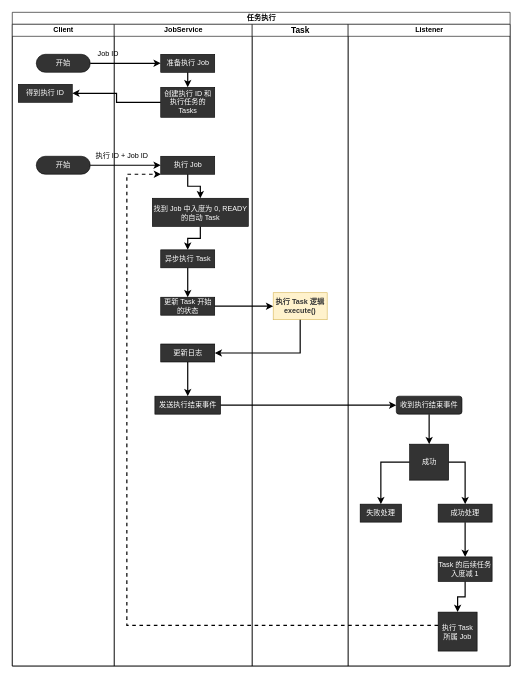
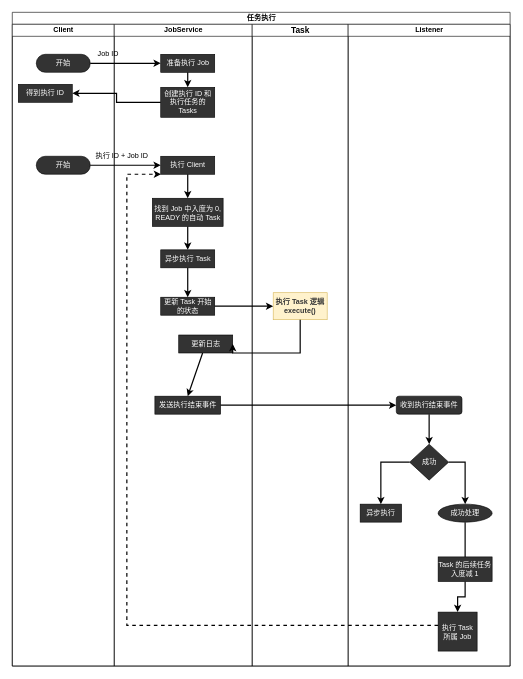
- <mxCell id="16" value="执行 Job" style="rounded=0;whiteSpace=wrap;html=1;fillColor=#333333;fontColor=#FFFFFF;" parent="7" vertex="1"><mxGeometry x="77.5" y="220" width="90" height="30" as="geometry" /></mxCell>
+ <mxCell id="16" value="执行 Client" style="rounded=0;whiteSpace=wrap;html=1;fillColor=#333333;fontColor=#FFFFFF;" parent="7" vertex="1"><mxGeometry x="77.5" y="220" width="90" height="30" as="geometry" /></mxCell>
- <mxCell id="22" value="找到 Job 中入度为 0, READY 的自动 Task" style="rounded=0;whiteSpace=wrap;html=1;fillColor=#333333;fontColor=#FFFFFF;" parent="7" vertex="1"><mxGeometry x="63.5" y="290" width="160" height="47" as="geometry" /></mxCell>
+ <mxCell id="22" value="找到 Job 中入度为 0, READY 的自动 Task" style="rounded=0;whiteSpace=wrap;html=1;fillColor=#333333;fontColor=#FFFFFF;" parent="7" vertex="1"><mxGeometry x="63.5" y="290" width="118" height="47" as="geometry" /></mxCell>
- <mxCell id="18" value="更新日志" style="rounded=0;whiteSpace=wrap;html=1;fillColor=#333333;fontColor=#FFFFFF;" parent="7" vertex="1"><mxGeometry x="77.5" y="533" width="90" height="30" as="geometry" /></mxCell>
+ <mxCell id="18" value="更新日志" style="rounded=0;whiteSpace=wrap;html=1;fillColor=#333333;fontColor=#FFFFFF;" parent="7" vertex="1"><mxGeometry x="107.5" y="518" width="90" height="30" as="geometry" /></mxCell>
- <mxCell id="37" value="成功" style="whiteSpace=wrap;html=1;fontColor=#FFFFFF;fillColor=#333333;rounded=0;" parent="31" vertex="1"><mxGeometry x="102.5" y="700" width="65" height="60" as="geometry" /></mxCell>
+ <mxCell id="37" value="成功" style="rhombus;whiteSpace=wrap;html=1;rounded=0;fontColor=#FFFFFF;fillColor=#333333;" parent="31" vertex="1"><mxGeometry x="102.5" y="700" width="65" height="60" as="geometry" /></mxCell>
- <mxCell id="32" value="失败处理" style="rounded=0;whiteSpace=wrap;html=1;fillColor=#333333;fontColor=#FFFFFF;" parent="31" vertex="1"><mxGeometry x="20" y="800" width="69" height="30" as="geometry" /></mxCell>
+ <mxCell id="32" value="异步执行" style="rounded=0;whiteSpace=wrap;html=1;fillColor=#333333;fontColor=#FFFFFF;" parent="31" vertex="1"><mxGeometry x="20" y="800" width="69" height="30" as="geometry" /></mxCell>
- <mxCell id="42" value="成功处理" style="rounded=0;whiteSpace=wrap;html=1;fillColor=#333333;fontColor=#FFFFFF;" parent="31" vertex="1"><mxGeometry x="150" y="800" width="90" height="30" as="geometry" /></mxCell>
+ <mxCell id="42" value="成功处理" style="ellipse;whiteSpace=wrap;html=1;fillColor=#333333;fontColor=#FFFFFF;" parent="31" vertex="1"><mxGeometry x="150" y="800" width="90" height="30" as="geometry" /></mxCell>
- <mxCell id="38" style="edgeStyle=orthogonalEdgeStyle;rounded=0;orthogonalLoop=1;jettySize=auto;html=1;strokeWidth=2;" parent="31" source="42" target="41" edge="1"><mxGeometry relative="1" as="geometry" /></mxCell>
+ <mxCell id="38" style="edgeStyle=orthogonalEdgeStyle;rounded=0;orthogonalLoop=1;jettySize=auto;html=1;strokeWidth=2;endArrow=none;" parent="31" source="42" target="41" edge="1"><mxGeometry relative="1" as="geometry" /></mxCell>
